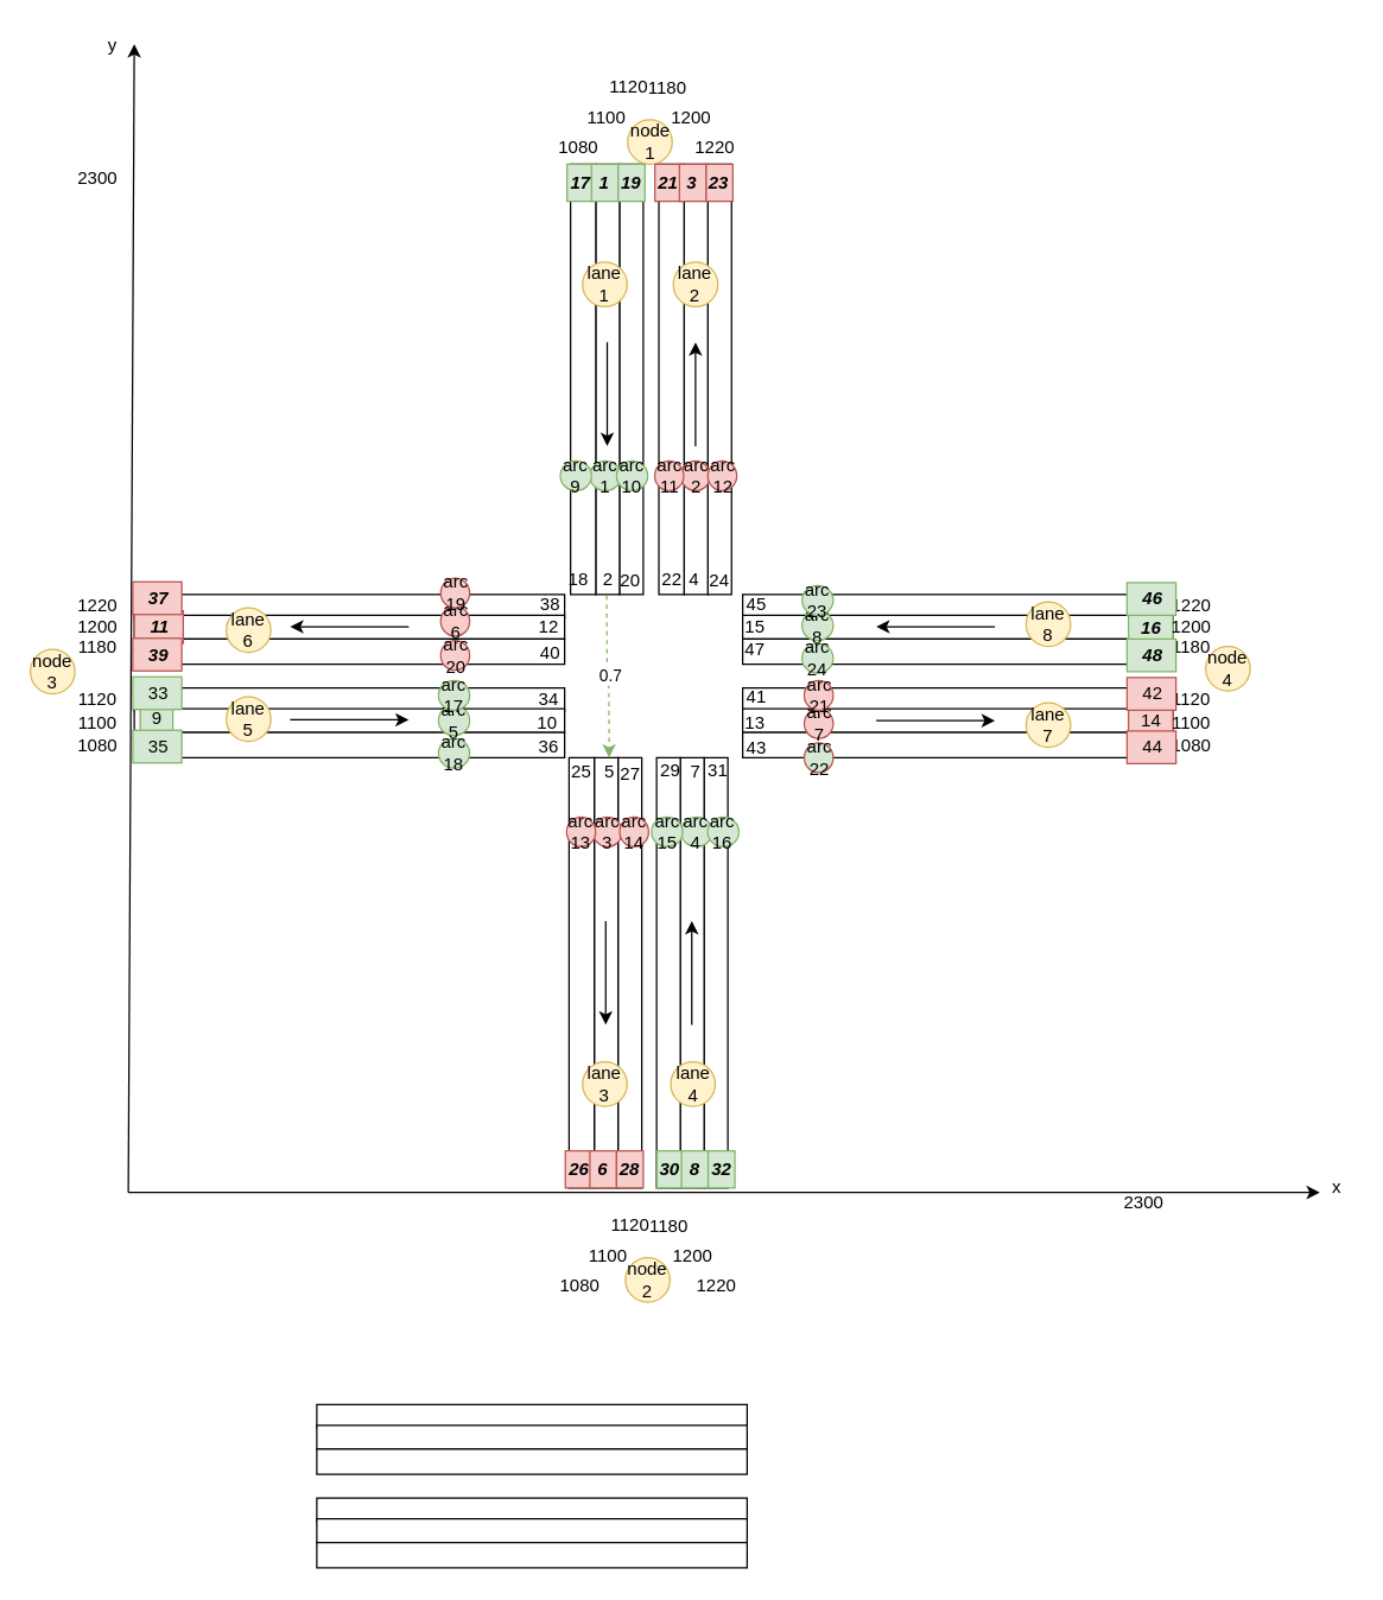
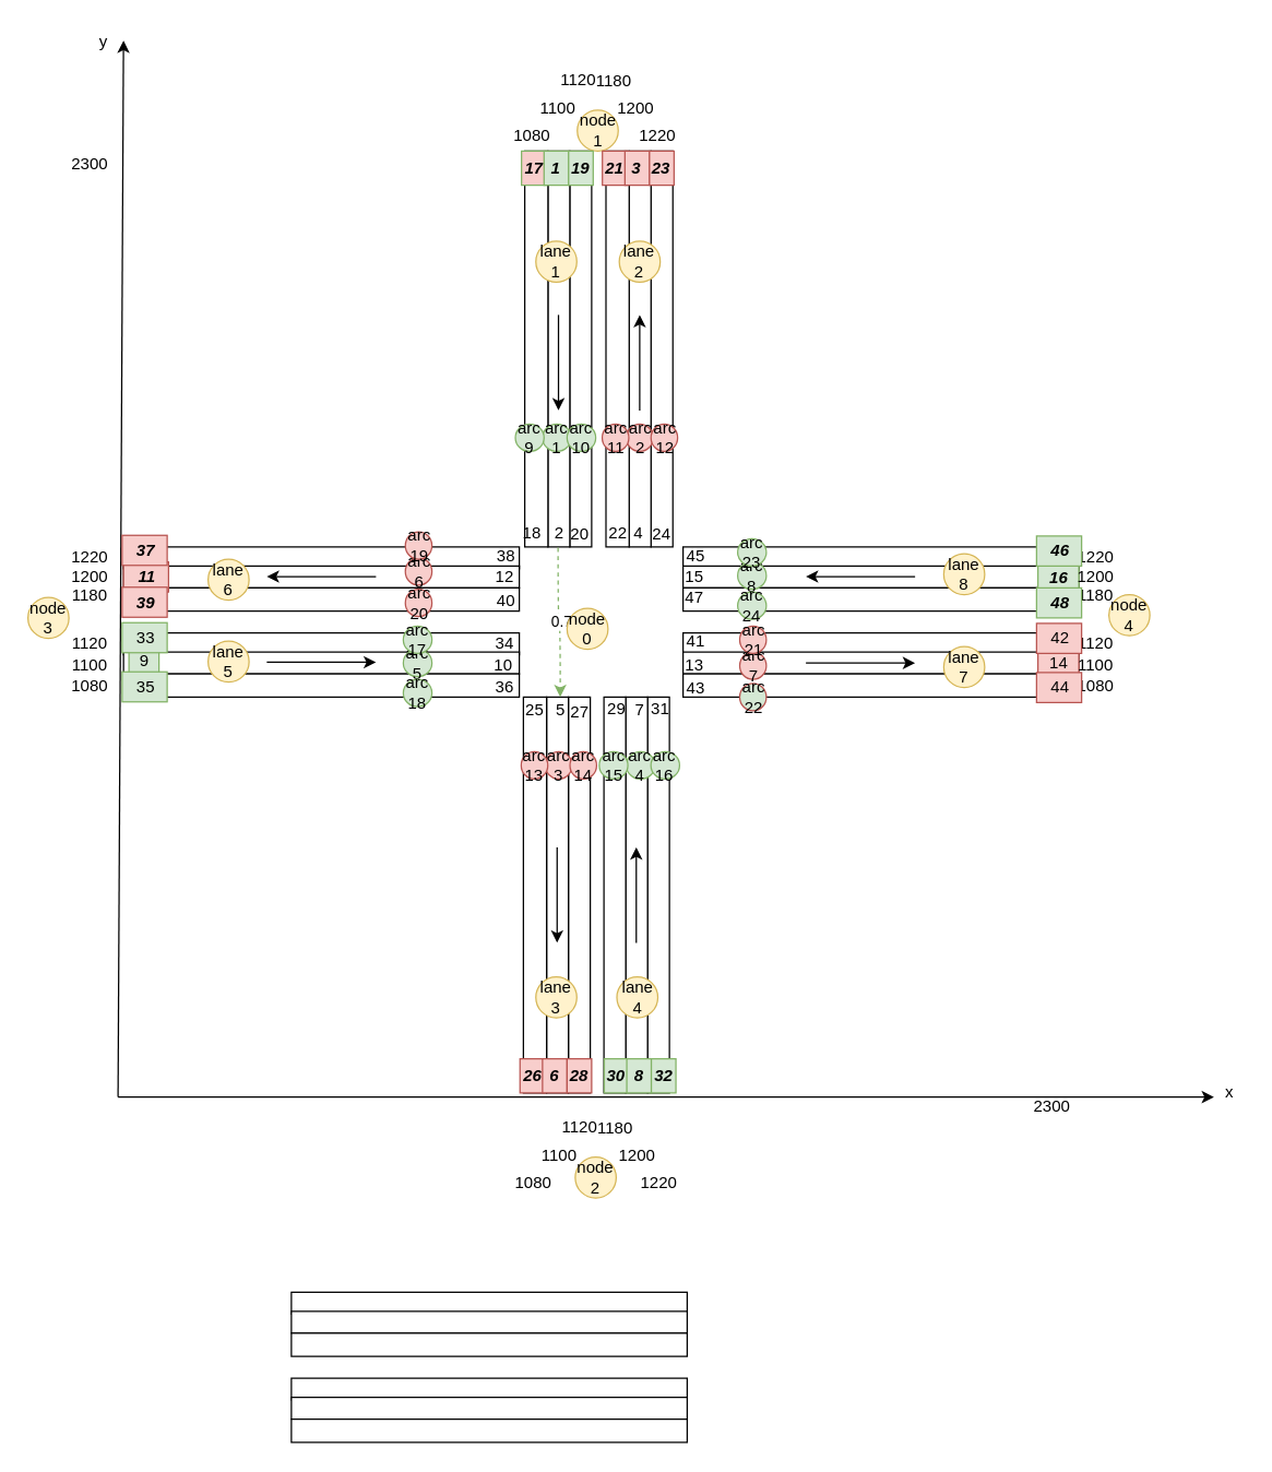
- <mxCell id="94" value="&lt;b&gt;&lt;i&gt;17&lt;/i&gt;&lt;/b&gt;" style="rounded=0;whiteSpace=wrap;html=1;fillColor=#d5e8d4;strokeColor=#82b366;" vertex="1" parent="1"><mxGeometry x="381.63" width="18" height="25" as="geometry" y="110" /></mxCell>
+ <mxCell id="94" value="&lt;b&gt;&lt;i&gt;17&lt;/i&gt;&lt;/b&gt;" style="rounded=0;whiteSpace=wrap;html=1;fillColor=#f8cecc;strokeColor=#82b366;" vertex="1" parent="1"><mxGeometry x="381.63" width="18" height="25" as="geometry" y="110" /></mxCell>
+ <mxCell id="51" value="node&lt;br&gt;0" style="ellipse;whiteSpace=wrap;html=1;fillColor=#fff2cc;strokeColor=#d6b656;" parent="1" vertex="1"><mxGeometry x="415" y="445" width="30" height="30" as="geometry" /></mxCell>
